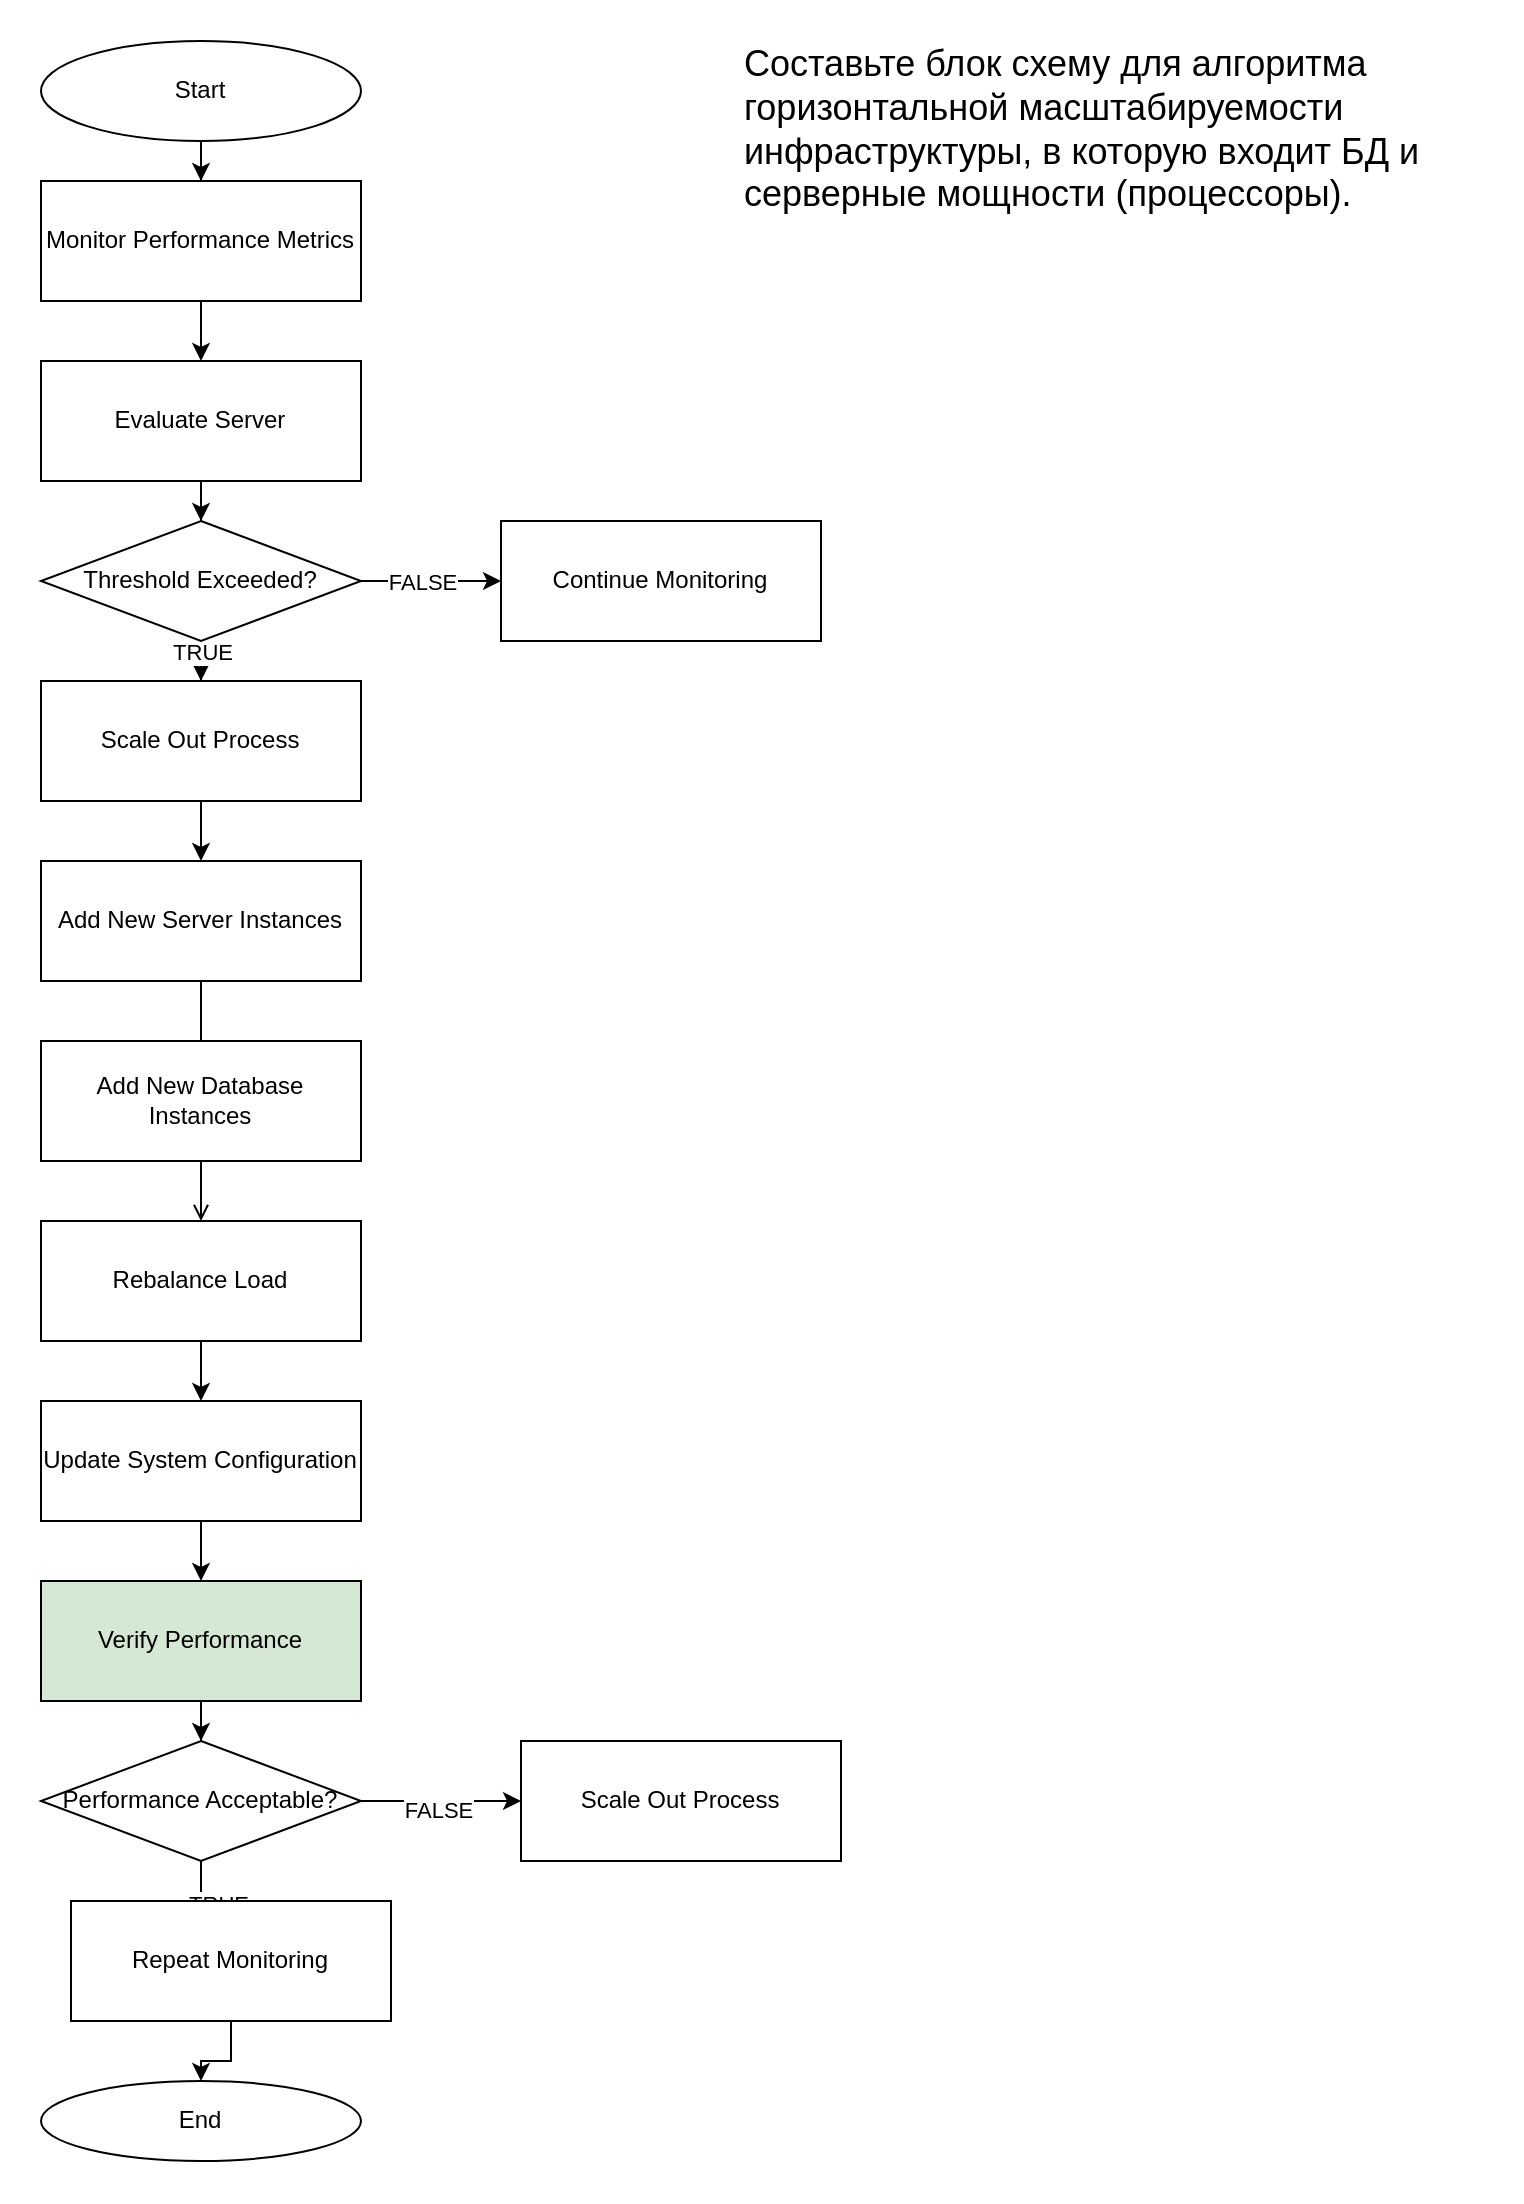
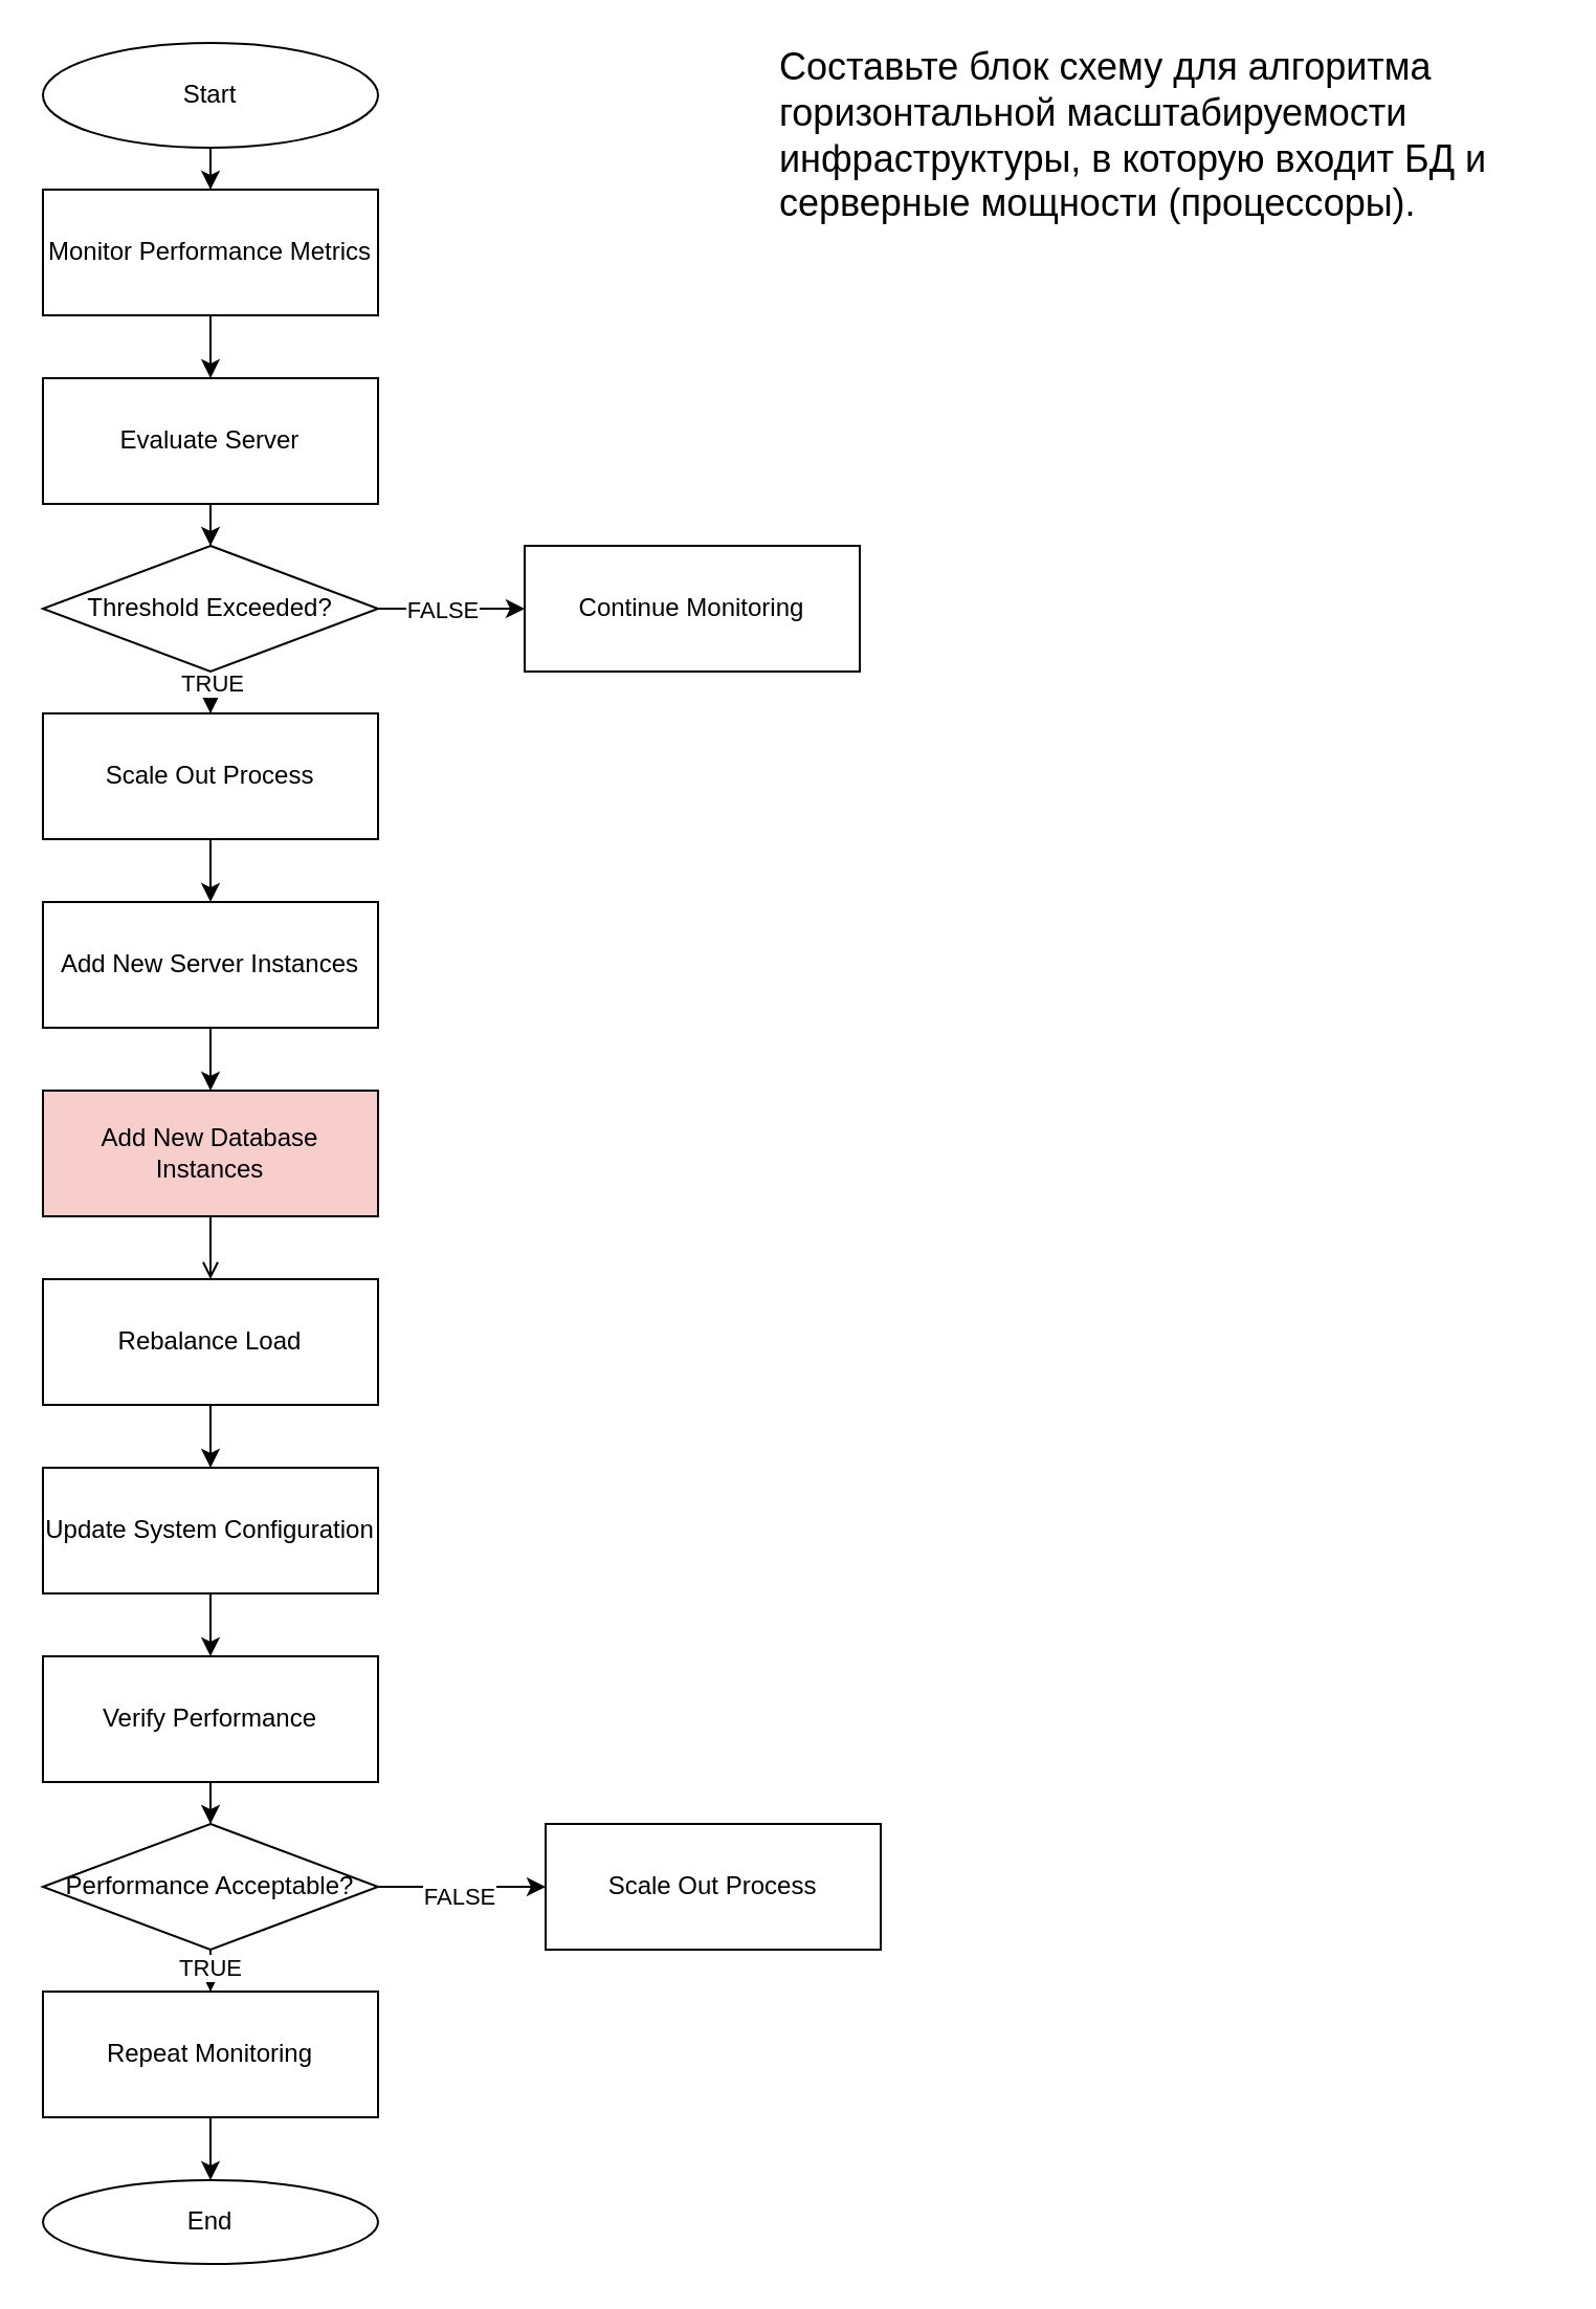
- <mxCell id="16" style="edgeStyle=orthogonalEdgeStyle;rounded=0;orthogonalLoop=1;jettySize=auto;html=1;entryX=0.5;entryY=0;entryDx=0;entryDy=0;endArrow=none;" edge="1" parent="1" source="17" target="19"><mxGeometry relative="1" as="geometry" /></mxCell>
+ <mxCell id="16" style="edgeStyle=orthogonalEdgeStyle;rounded=0;orthogonalLoop=1;jettySize=auto;html=1;entryX=0.5;entryY=0;entryDx=0;entryDy=0;" edge="1" parent="1" source="17" target="19"><mxGeometry relative="1" as="geometry" /></mxCell>
- <mxCell id="19" value="Add New Database Instances" style="rounded=0;whiteSpace=wrap;html=1;" vertex="1" parent="1"><mxGeometry x="20" y="520" width="160" height="60" as="geometry" /></mxCell>
+ <mxCell id="19" value="Add New Database Instances" style="rounded=0;whiteSpace=wrap;html=1;fillColor=#f8cecc;" vertex="1" parent="1"><mxGeometry x="20" y="520" width="160" height="60" as="geometry" /></mxCell>
- <mxCell id="25" value="Verify Performance" style="rounded=0;whiteSpace=wrap;html=1;fillColor=#d5e8d4;" vertex="1" parent="1"><mxGeometry x="20" y="790" width="160" height="60" as="geometry" /></mxCell>
+ <mxCell id="25" value="Verify Performance" style="rounded=0;whiteSpace=wrap;html=1;" vertex="1" parent="1"><mxGeometry x="20" y="790" width="160" height="60" as="geometry" /></mxCell>
- <mxCell id="33" value="Repeat Monitoring" style="rounded=0;whiteSpace=wrap;html=1;" vertex="1" parent="1"><mxGeometry x="35" y="950" width="160" height="60" as="geometry" /></mxCell>
+ <mxCell id="33" value="Repeat Monitoring" style="rounded=0;whiteSpace=wrap;html=1;" vertex="1" parent="1"><mxGeometry x="20" y="950" width="160" height="60" as="geometry" /></mxCell>
